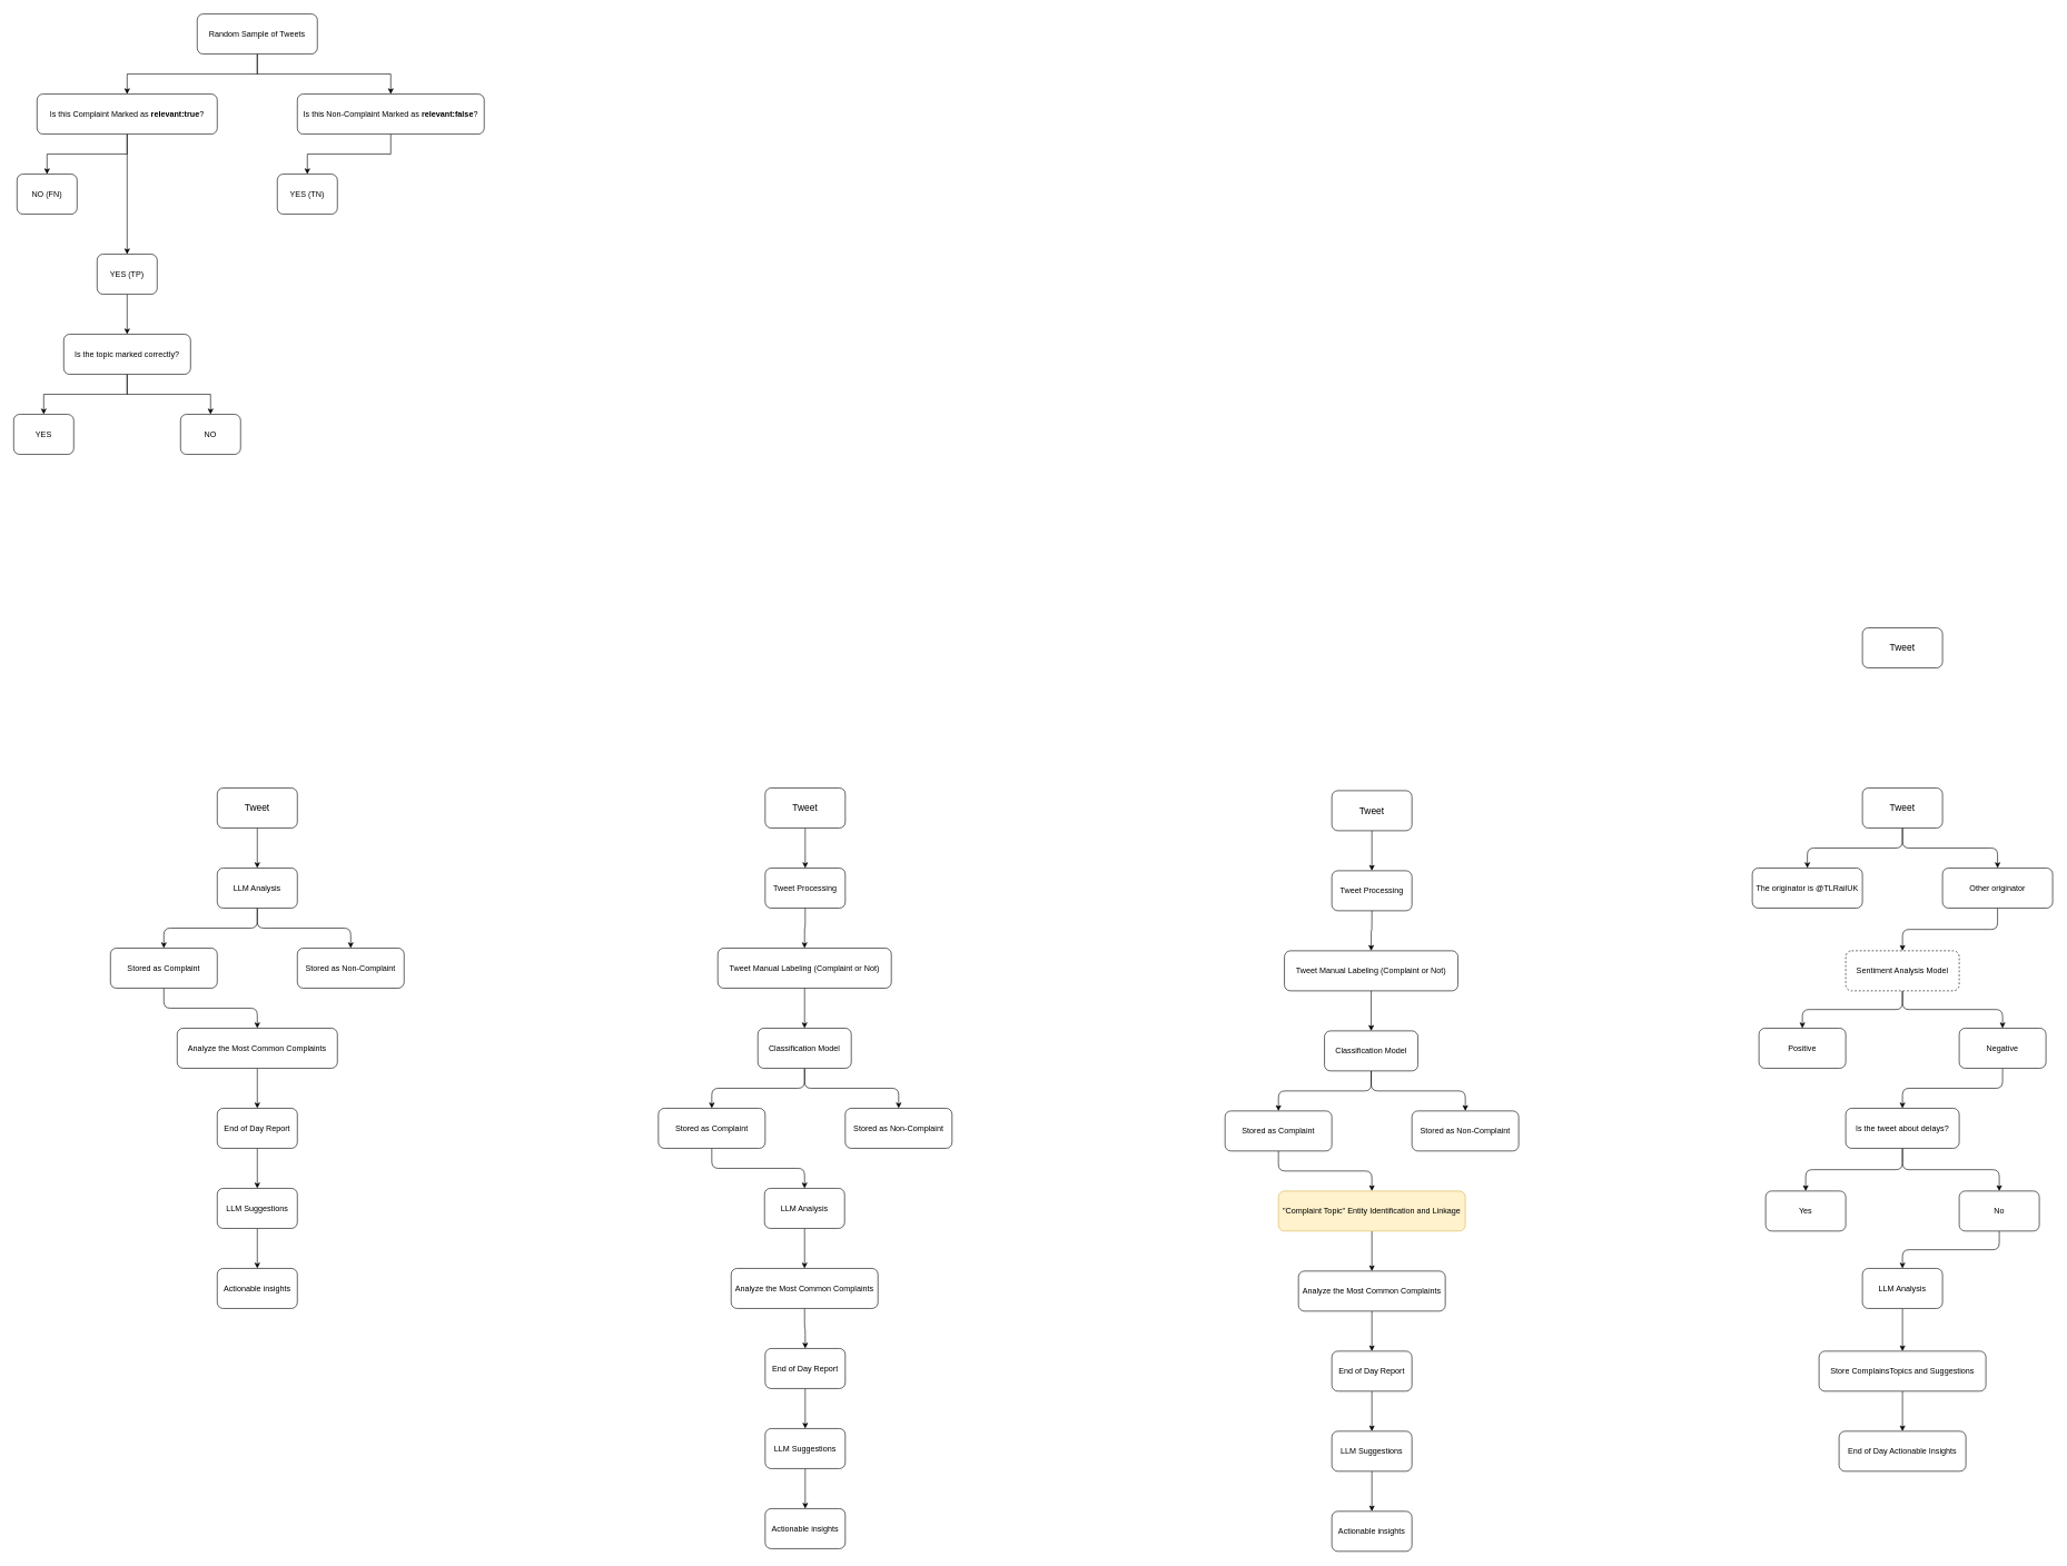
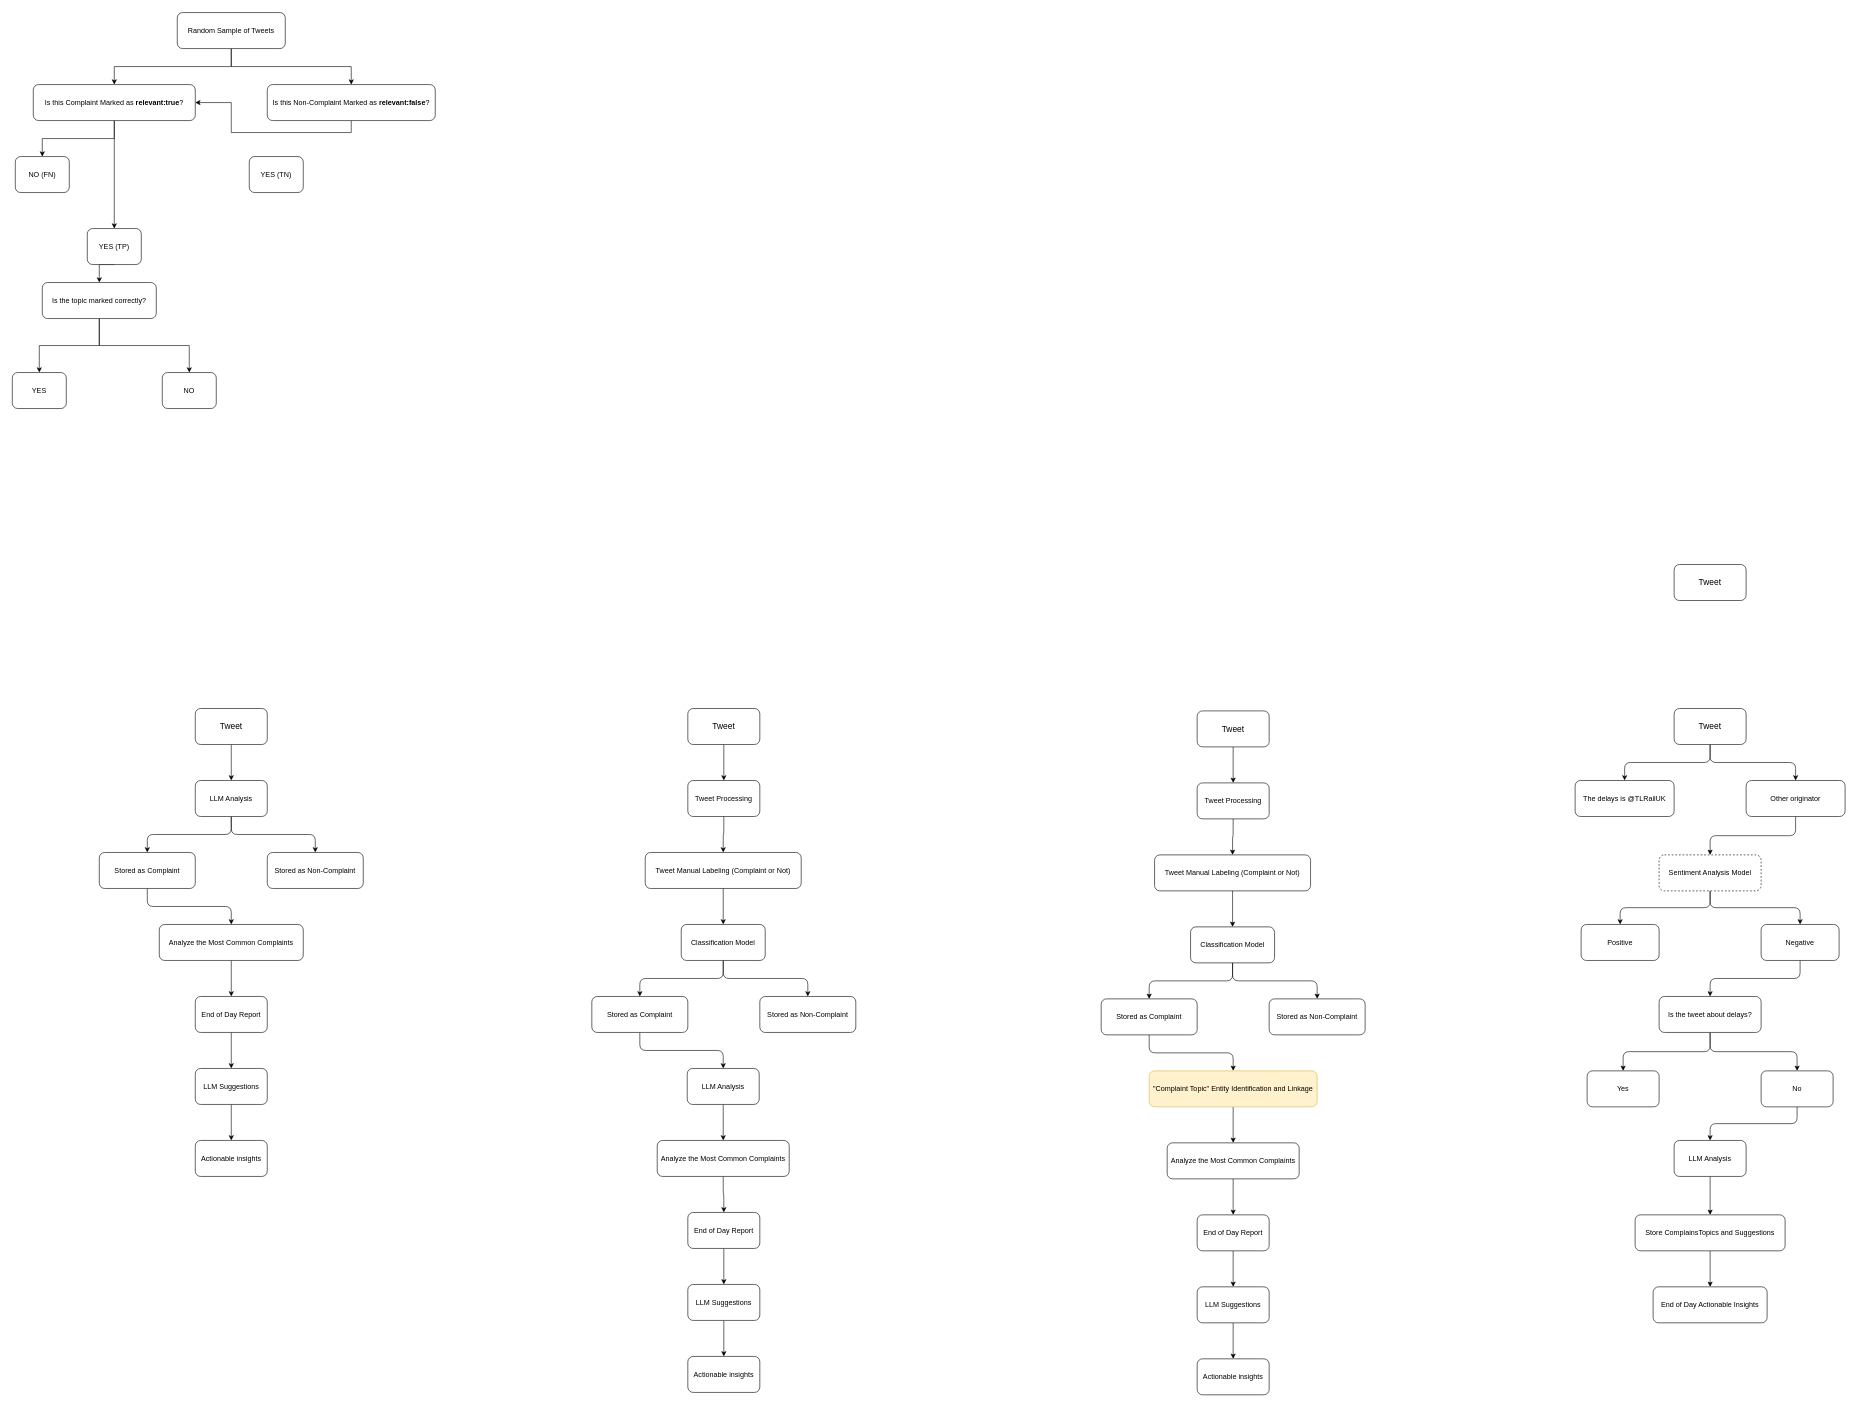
- <mxCell id="65" style="edgeStyle=orthogonalEdgeStyle;rounded=0;orthogonalLoop=1;jettySize=auto;html=1;exitX=0.5;exitY=1;exitDx=0;exitDy=0;entryX=0.5;entryY=0;entryDx=0;entryDy=0;" parent="1" source="66" target="70" edge="1"><mxGeometry relative="1" as="geometry" /></mxCell>
+ <mxCell id="65" style="edgeStyle=orthogonalEdgeStyle;rounded=0;orthogonalLoop=1;jettySize=auto;html=1;exitX=0.5;exitY=1;exitDx=0;exitDy=0;" parent="1" source="66" target="64" edge="1"><mxGeometry relative="1" as="geometry" /></mxCell>
- <mxCell id="73" value="Is the topic marked correctly?" style="rounded=1;whiteSpace=wrap;html=1;labelBackgroundColor=none;" parent="1" vertex="1"><mxGeometry x="95" y="500" width="190" height="60" as="geometry" /></mxCell>
+ <mxCell id="73" value="Is the topic marked correctly?" style="rounded=1;whiteSpace=wrap;html=1;labelBackgroundColor=none;" parent="1" vertex="1"><mxGeometry x="70" y="470" width="190" height="60" as="geometry" /></mxCell>
- <mxCell id="82" value="The originator is @TLRailUK" style="rounded=1;whiteSpace=wrap;html=1;labelBackgroundColor=none;" vertex="1" parent="1"><mxGeometry x="2625" y="1300" width="165" height="60" as="geometry" /></mxCell>
+ <mxCell id="82" value="The delays is @TLRailUK" style="rounded=1;whiteSpace=wrap;html=1;labelBackgroundColor=none;" vertex="1" parent="1"><mxGeometry x="2625" y="1300" width="165" height="60" as="geometry" /></mxCell>
